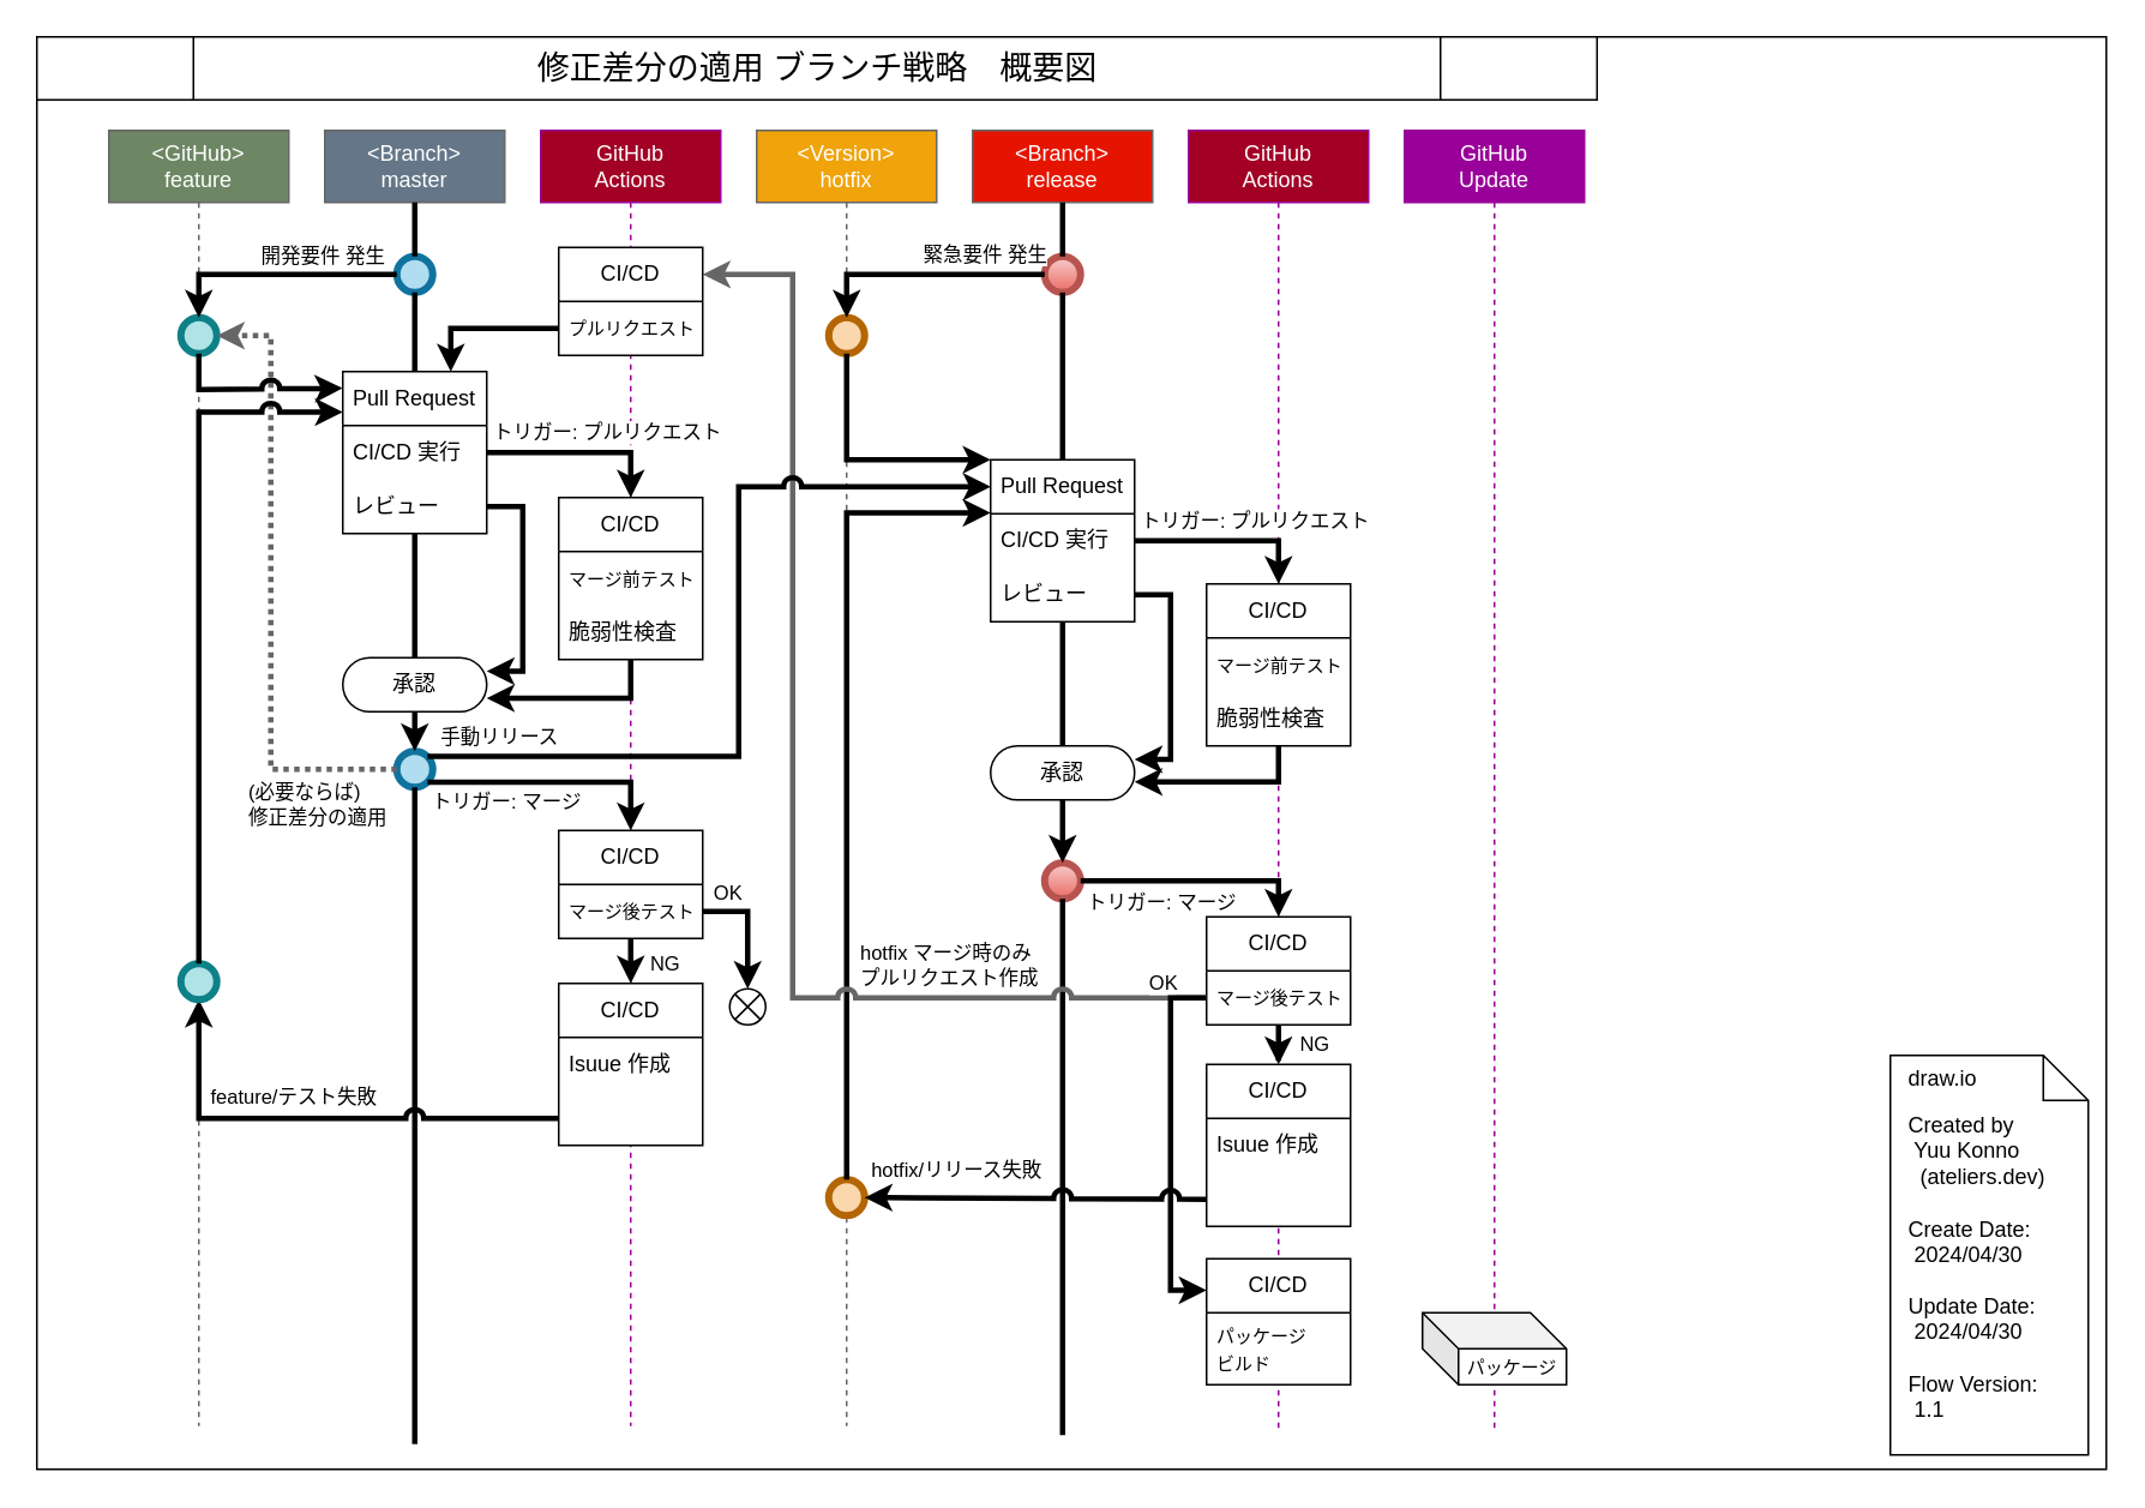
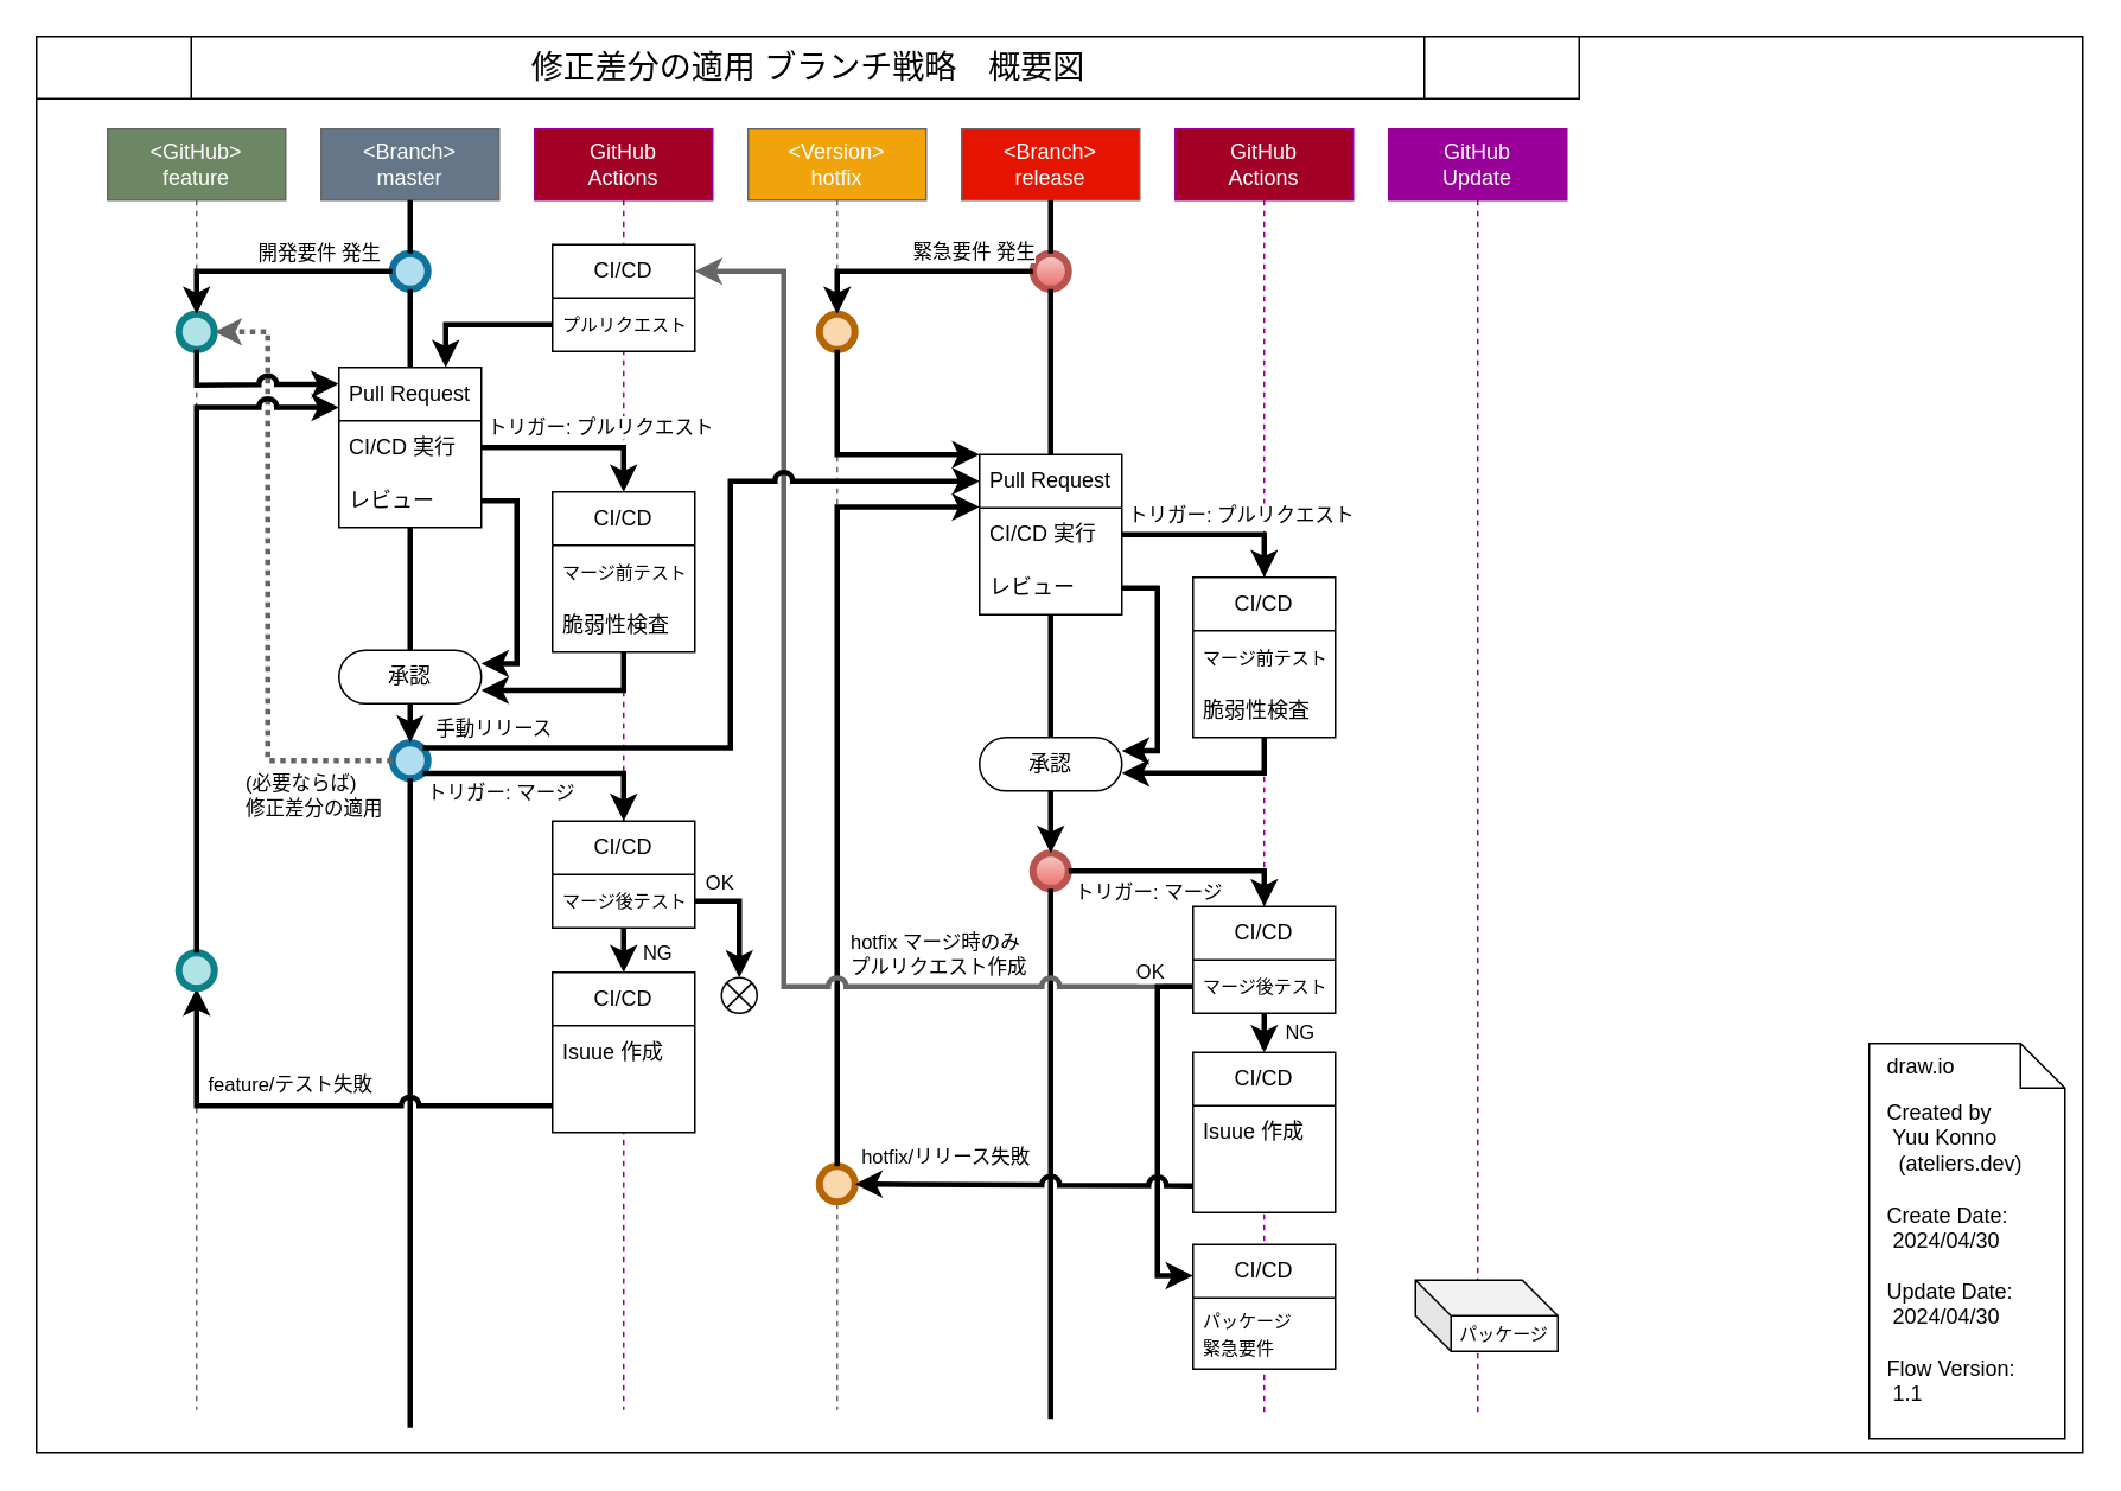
- <mxCell id="24" value="&lt;font style=&quot;font-size: 10px;&quot;&gt;パッケージ&lt;br&gt;ビルド&lt;/font&gt;" style="text;strokeColor=none;fillColor=none;align=left;verticalAlign=middle;spacingLeft=4;spacingRight=4;overflow=hidden;points=[[0,0.5],[1,0.5]];portConstraint=eastwest;rotatable=0;whiteSpace=wrap;html=1;" parent="23" vertex="1"><mxGeometry y="30" width="80" height="40" as="geometry" /></mxCell>
+ <mxCell id="24" value="&lt;font style=&quot;font-size: 10px;&quot;&gt;パッケージ&lt;br&gt;緊急要件&lt;/font&gt;" style="text;strokeColor=none;fillColor=none;align=left;verticalAlign=middle;spacingLeft=4;spacingRight=4;overflow=hidden;points=[[0,0.5],[1,0.5]];portConstraint=eastwest;rotatable=0;whiteSpace=wrap;html=1;" parent="23" vertex="1"><mxGeometry y="30" width="80" height="40" as="geometry" /></mxCell>
- <mxCell id="22" value="&lt;font style=&quot;font-size: 10px;&quot;&gt;パッケージ&lt;/font&gt;" style="shape=cube;whiteSpace=wrap;html=1;boundedLbl=1;backgroundOutline=1;darkOpacity=0.05;darkOpacity2=0.1;" parent="1" vertex="1"><mxGeometry x="790" y="729" width="80" height="40" as="geometry" /></mxCell>
+ <mxCell id="22" value="&lt;font style=&quot;font-size: 10px;&quot;&gt;パッケージ&lt;/font&gt;" style="shape=cube;whiteSpace=wrap;html=1;boundedLbl=1;backgroundOutline=1;darkOpacity=0.05;darkOpacity2=0.1;" parent="1" vertex="1"><mxGeometry x="795" y="719" width="80" height="40" as="geometry" /></mxCell>
